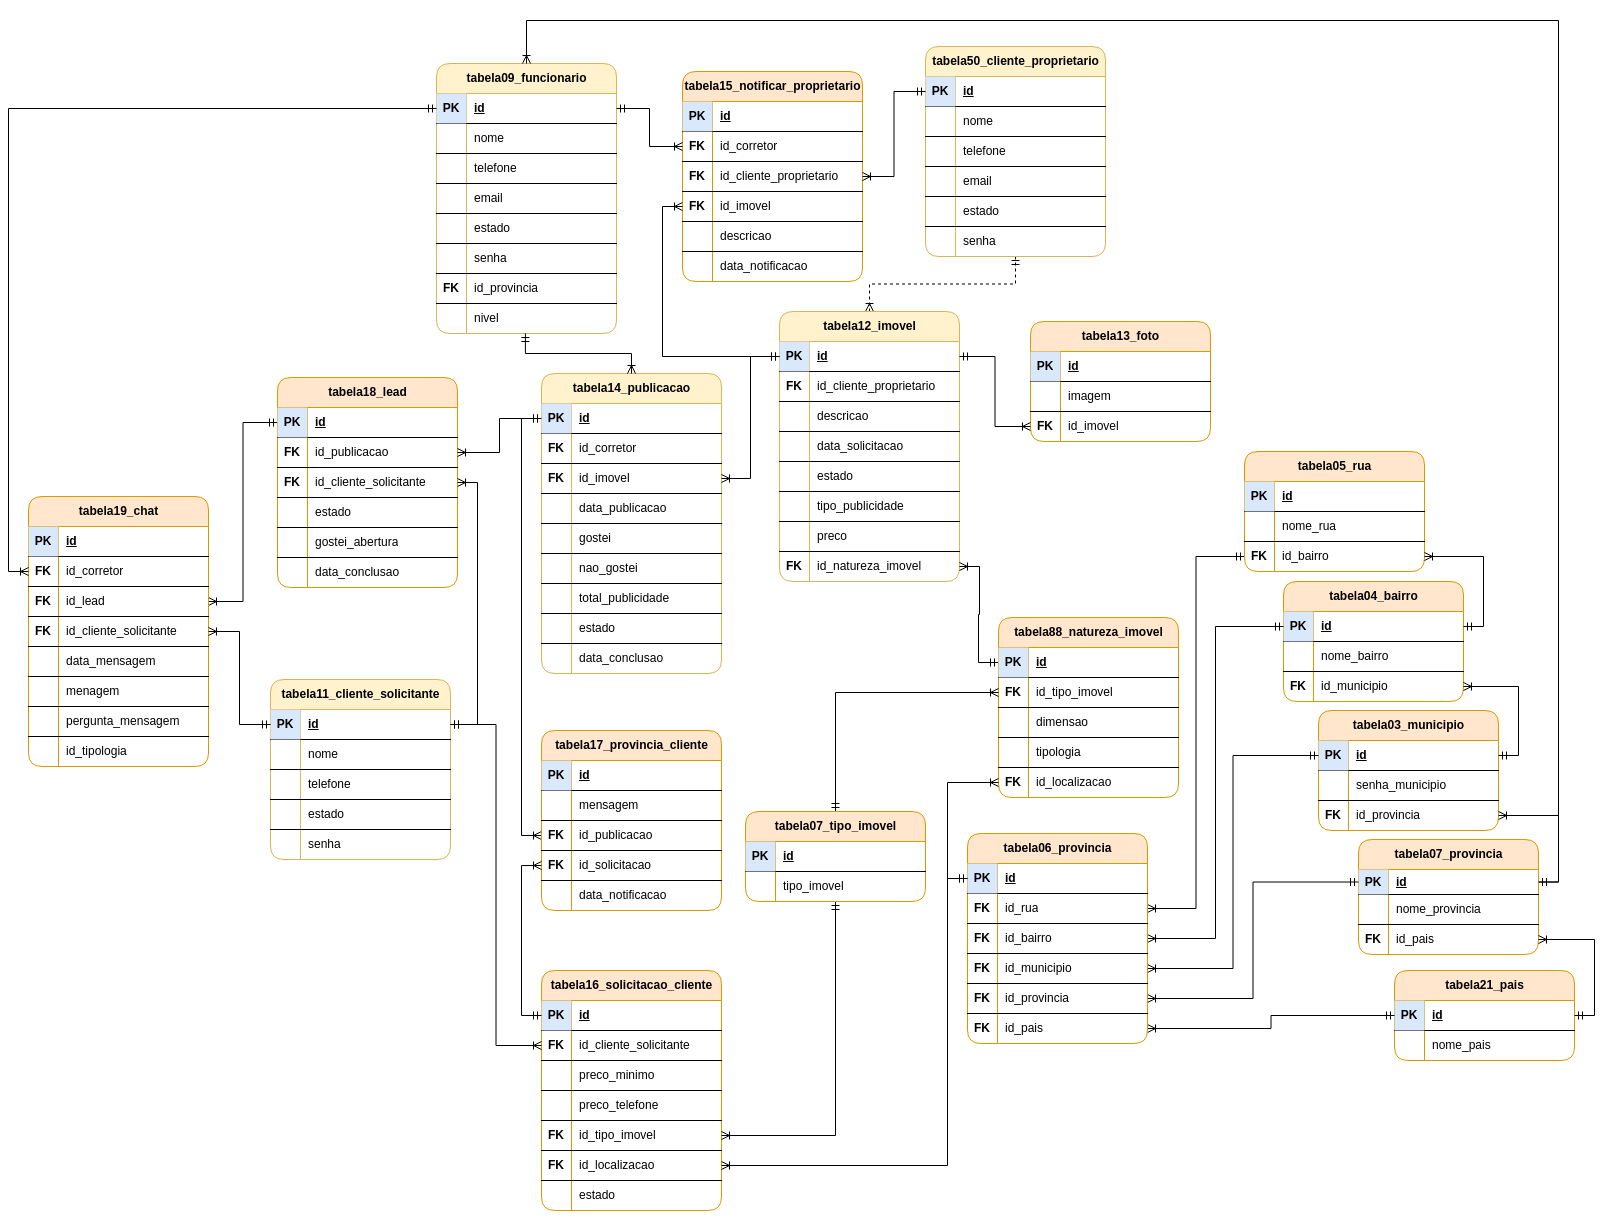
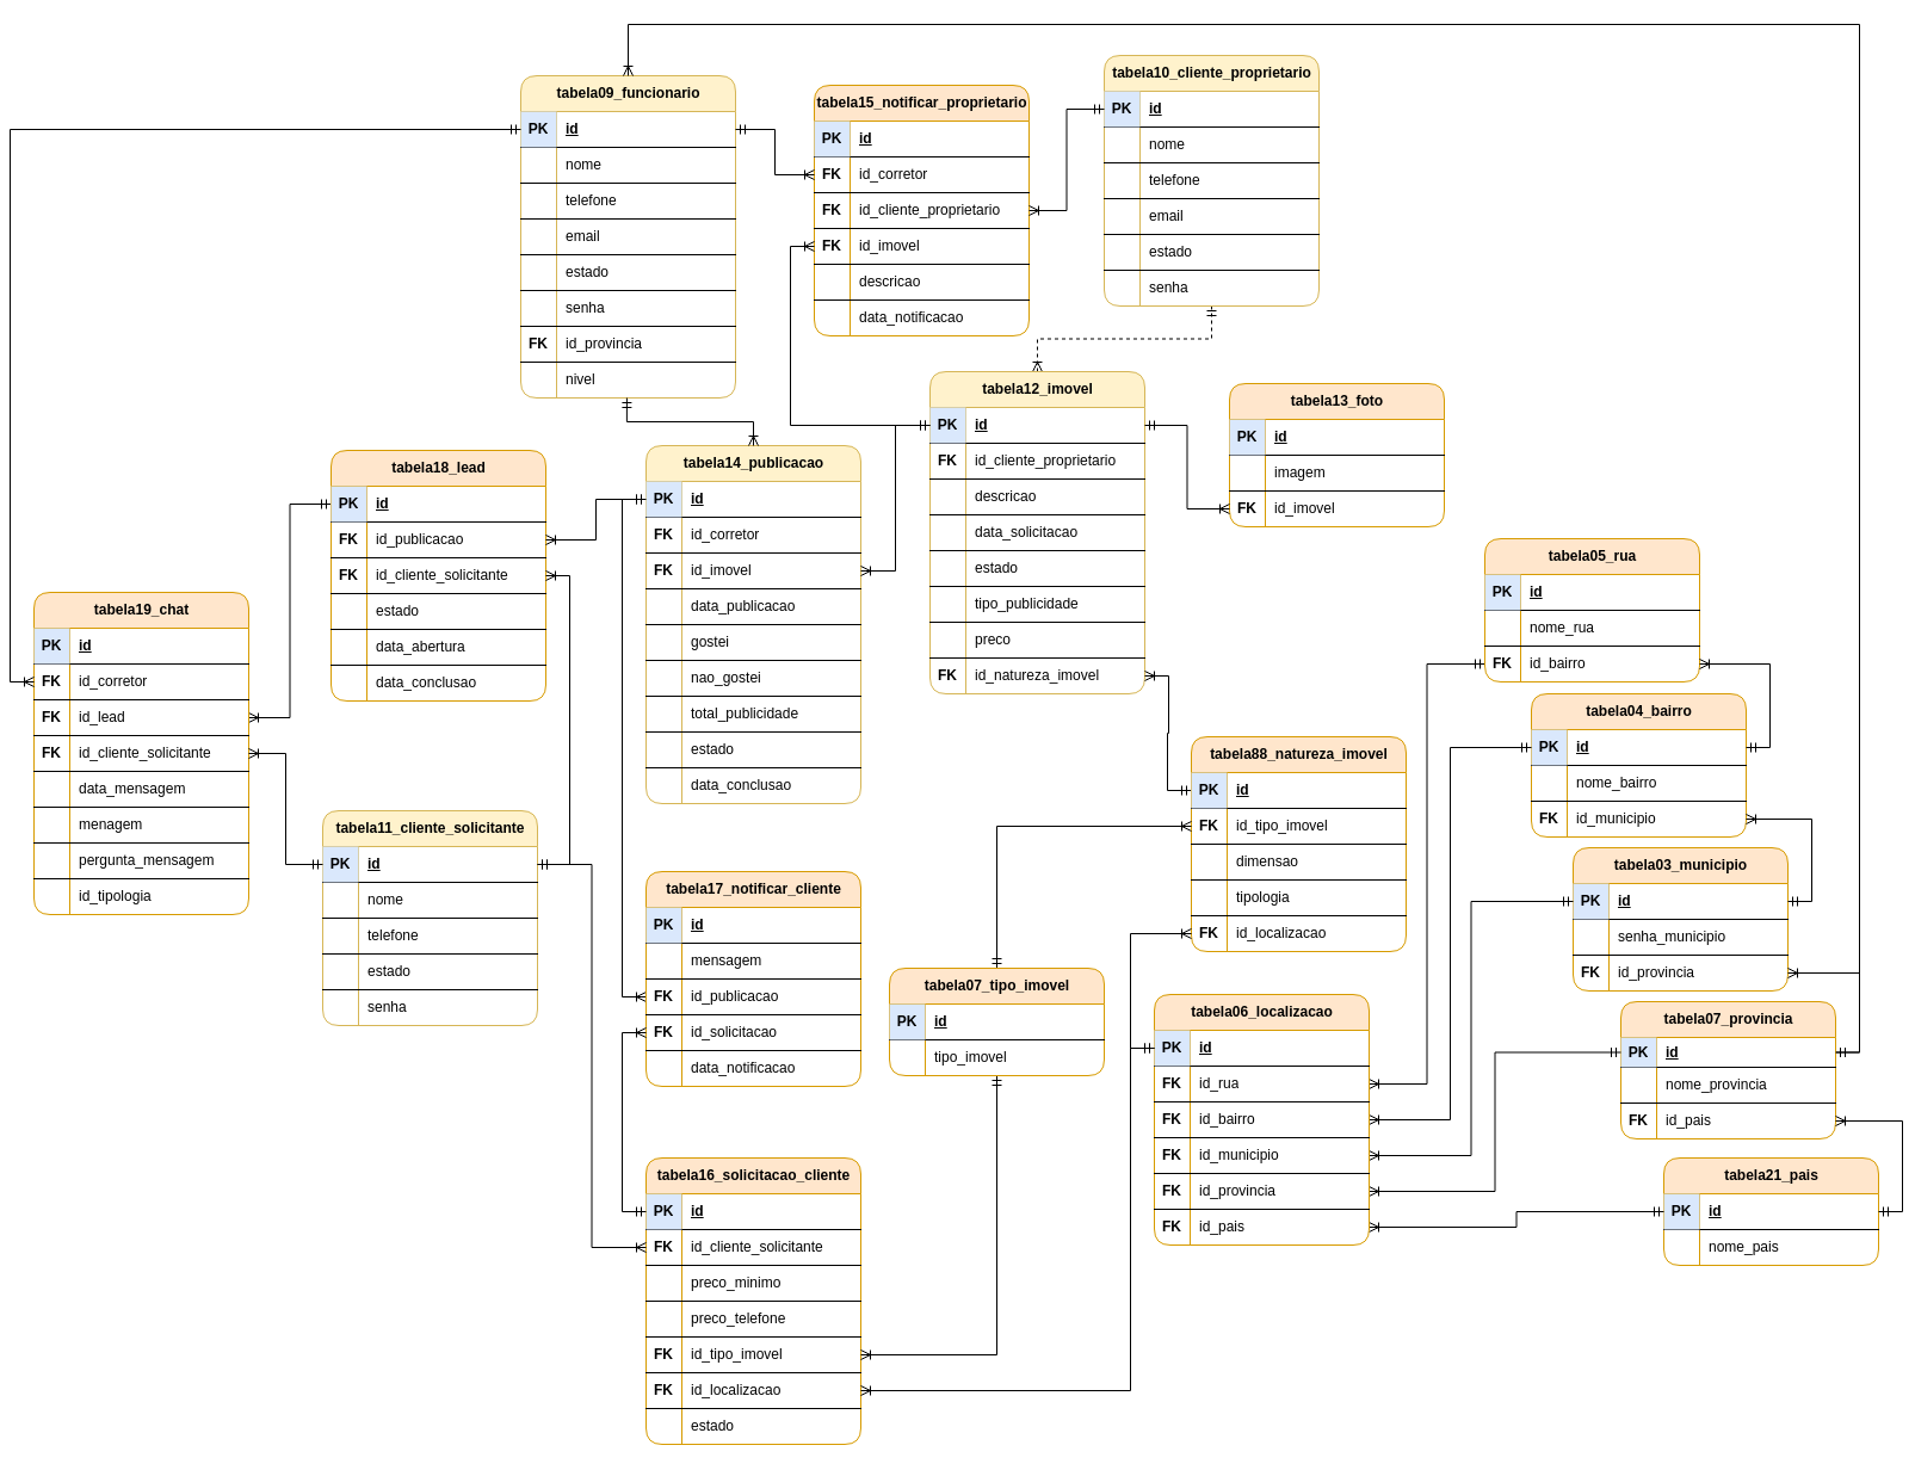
- <mxCell id="28" value="tabela50_cliente_proprietario" style="shape=table;startSize=30;container=1;collapsible=1;childLayout=tableLayout;fixedRows=1;rowLines=0;fontStyle=1;align=center;resizeLast=1;html=1;rounded=1;fillColor=#fff2cc;strokeColor=#d6b656;" parent="1" vertex="1"><mxGeometry x="917" y="46" width="180" height="210" as="geometry" /></mxCell>
+ <mxCell id="28" value="tabela10_cliente_proprietario" style="shape=table;startSize=30;container=1;collapsible=1;childLayout=tableLayout;fixedRows=1;rowLines=0;fontStyle=1;align=center;resizeLast=1;html=1;rounded=1;fillColor=#fff2cc;strokeColor=#d6b656;" parent="1" vertex="1"><mxGeometry x="917" y="46" width="180" height="210" as="geometry" /></mxCell>
- <mxCell id="255" value="gostei_abertura" style="shape=partialRectangle;connectable=0;fillColor=none;top=0;left=0;bottom=0;right=0;align=left;spacingLeft=6;fontStyle=0;overflow=hidden;whiteSpace=wrap;html=1;" parent="253" vertex="1"><mxGeometry x="30" width="150" height="30" as="geometry"><mxRectangle width="150" height="30" as="alternateBounds" /></mxGeometry></mxCell>
+ <mxCell id="255" value="data_abertura" style="shape=partialRectangle;connectable=0;fillColor=none;top=0;left=0;bottom=0;right=0;align=left;spacingLeft=6;fontStyle=0;overflow=hidden;whiteSpace=wrap;html=1;" parent="253" vertex="1"><mxGeometry x="30" width="150" height="30" as="geometry"><mxRectangle width="150" height="30" as="alternateBounds" /></mxGeometry></mxCell>
- <mxCell id="194" value="tabela17_provincia_cliente" style="shape=table;startSize=30;container=1;collapsible=1;childLayout=tableLayout;fixedRows=1;rowLines=0;fontStyle=1;align=center;resizeLast=1;html=1;rounded=1;fillColor=#ffe6cc;strokeColor=#d79b00;" parent="1" vertex="1"><mxGeometry x="533" y="730" width="180" height="180" as="geometry" /></mxCell>
+ <mxCell id="194" value="tabela17_notificar_cliente" style="shape=table;startSize=30;container=1;collapsible=1;childLayout=tableLayout;fixedRows=1;rowLines=0;fontStyle=1;align=center;resizeLast=1;html=1;rounded=1;fillColor=#ffe6cc;strokeColor=#d79b00;" parent="1" vertex="1"><mxGeometry x="533" y="730" width="180" height="180" as="geometry" /></mxCell>
- <mxCell id="298" value="tabela06_provincia" style="shape=table;startSize=30;container=1;collapsible=1;childLayout=tableLayout;fixedRows=1;rowLines=0;fontStyle=1;align=center;resizeLast=1;html=1;rounded=1;fillColor=#ffe6cc;strokeColor=#d79b00;" parent="1" vertex="1"><mxGeometry x="959" y="833" width="180" height="210" as="geometry" /></mxCell>
+ <mxCell id="298" value="tabela06_localizacao" style="shape=table;startSize=30;container=1;collapsible=1;childLayout=tableLayout;fixedRows=1;rowLines=0;fontStyle=1;align=center;resizeLast=1;html=1;rounded=1;fillColor=#ffe6cc;strokeColor=#d79b00;" parent="1" vertex="1"><mxGeometry x="959" y="833" width="180" height="210" as="geometry" /></mxCell>
